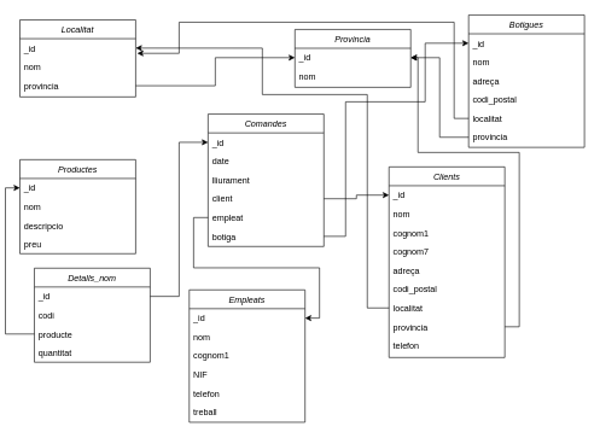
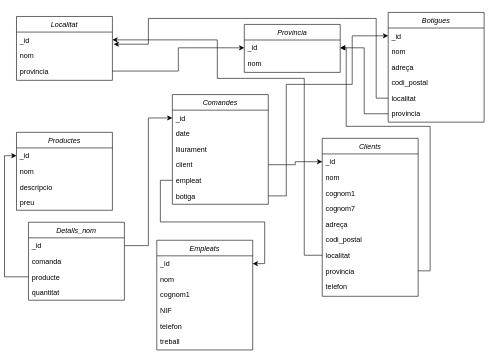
- <mxCell id="25" value="codi" style="text;align=left;verticalAlign=top;spacingLeft=4;spacingRight=4;overflow=hidden;rotatable=0;points=[[0,0.5],[1,0.5]];portConstraint=eastwest;rounded=0;shadow=0;html=0;" parent="23" vertex="1"><mxGeometry y="52" width="160" height="26" as="geometry" /></mxCell>
+ <mxCell id="25" value="comanda" style="text;align=left;verticalAlign=top;spacingLeft=4;spacingRight=4;overflow=hidden;rotatable=0;points=[[0,0.5],[1,0.5]];portConstraint=eastwest;rounded=0;shadow=0;html=0;" parent="23" vertex="1"><mxGeometry y="52" width="160" height="26" as="geometry" /></mxCell>
